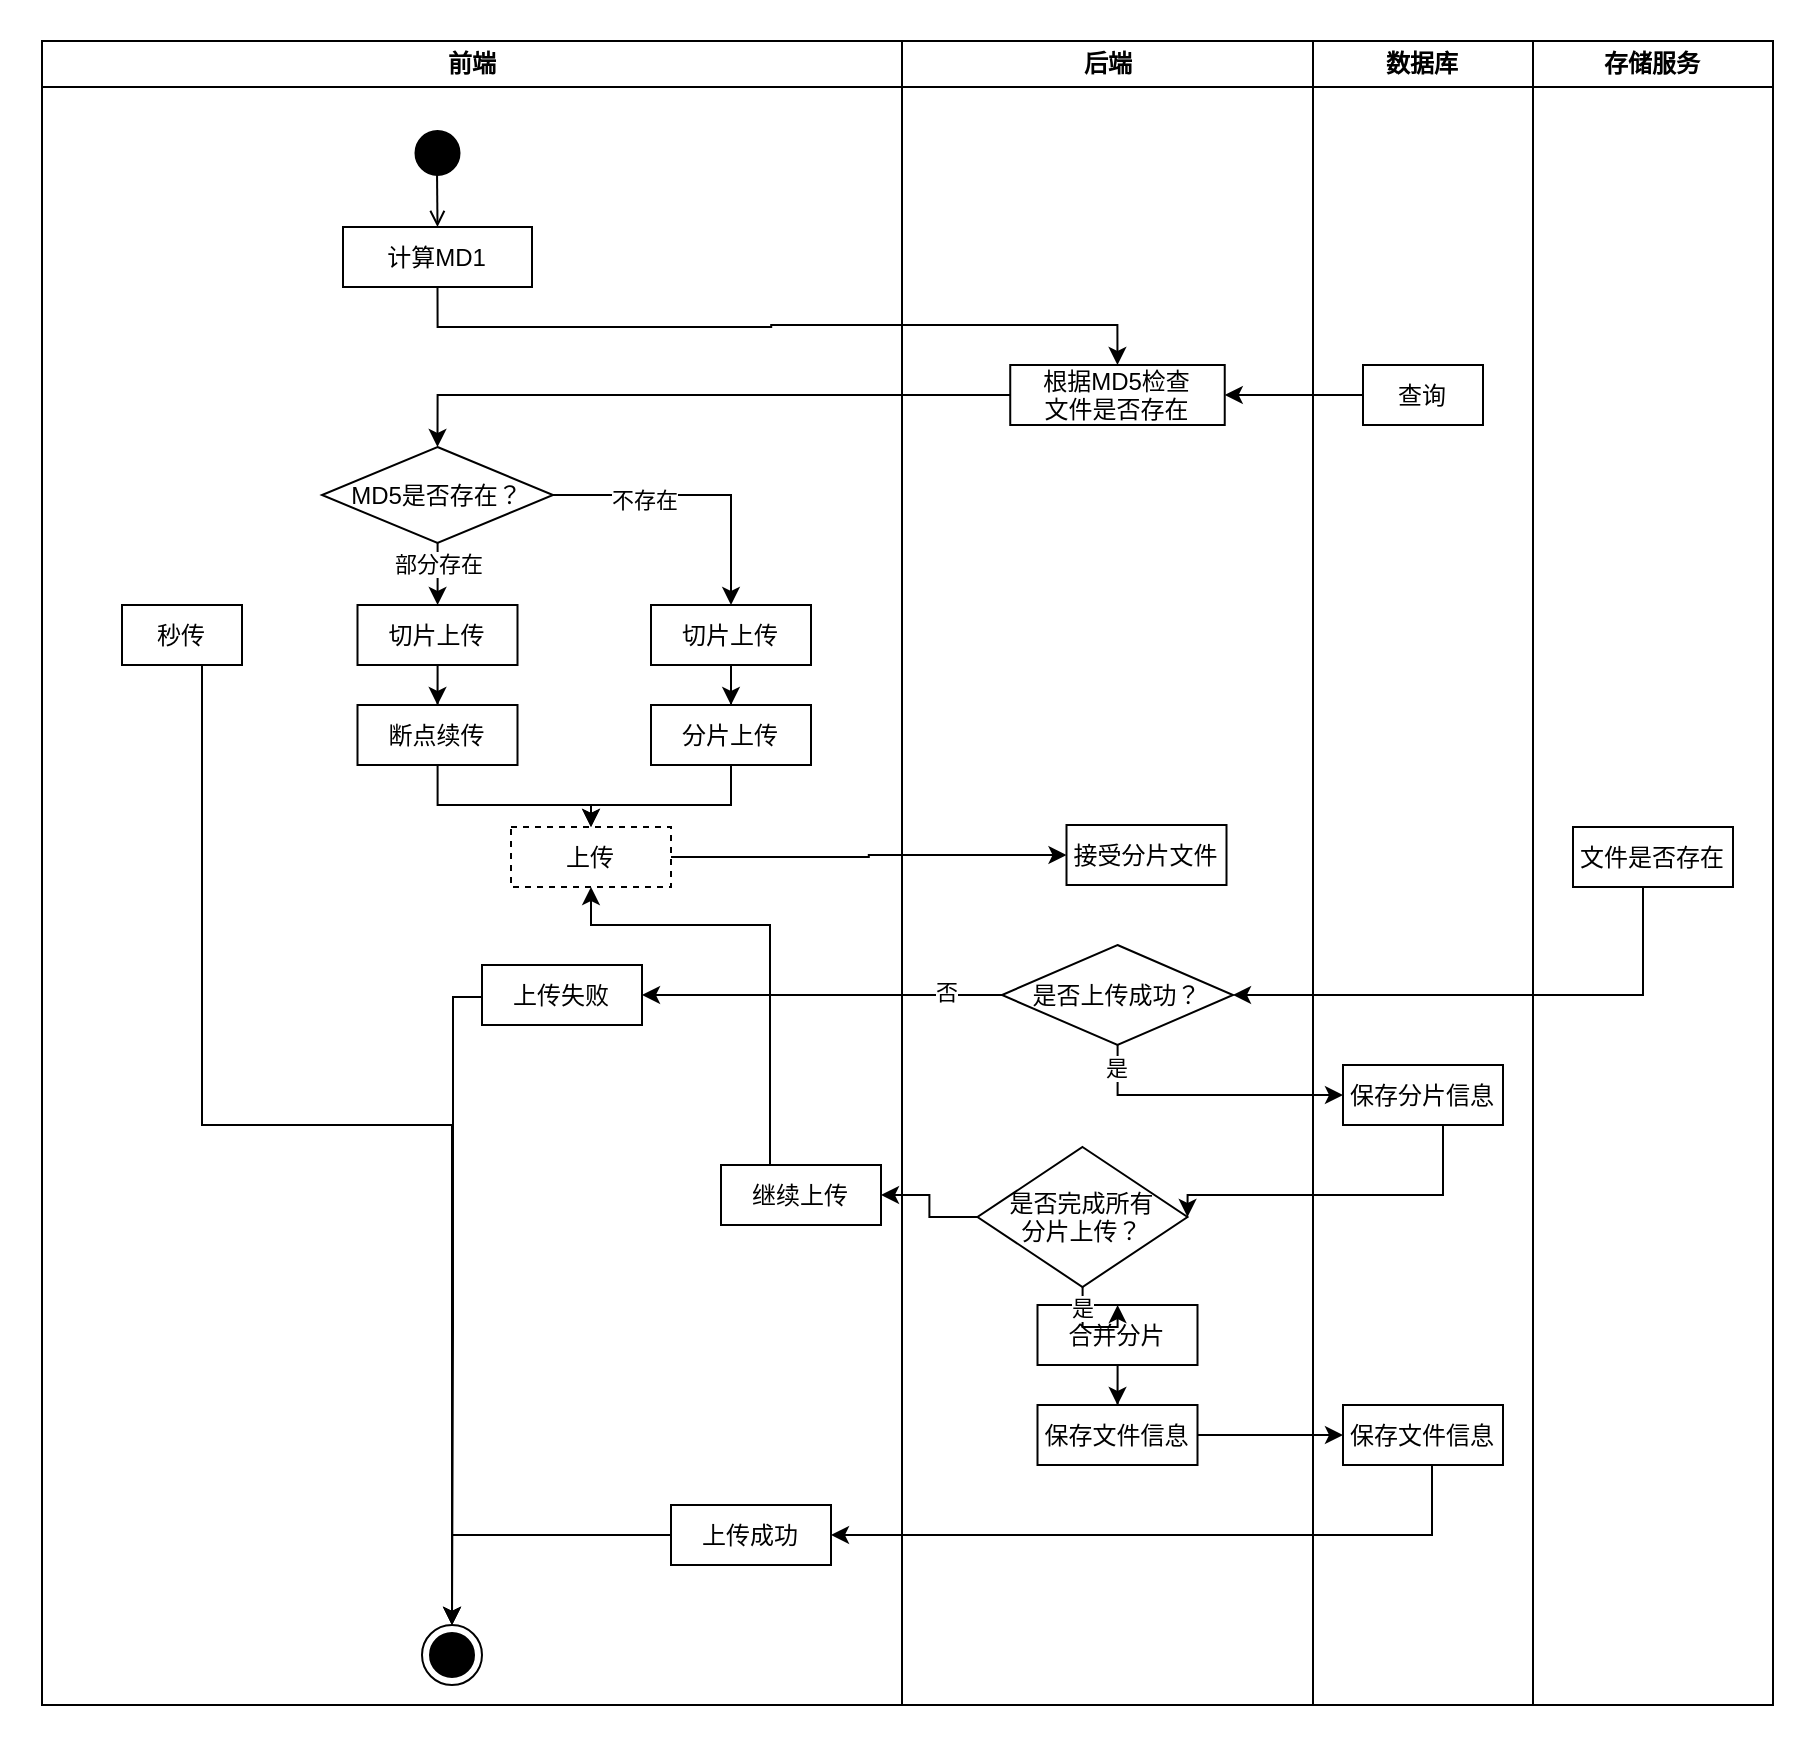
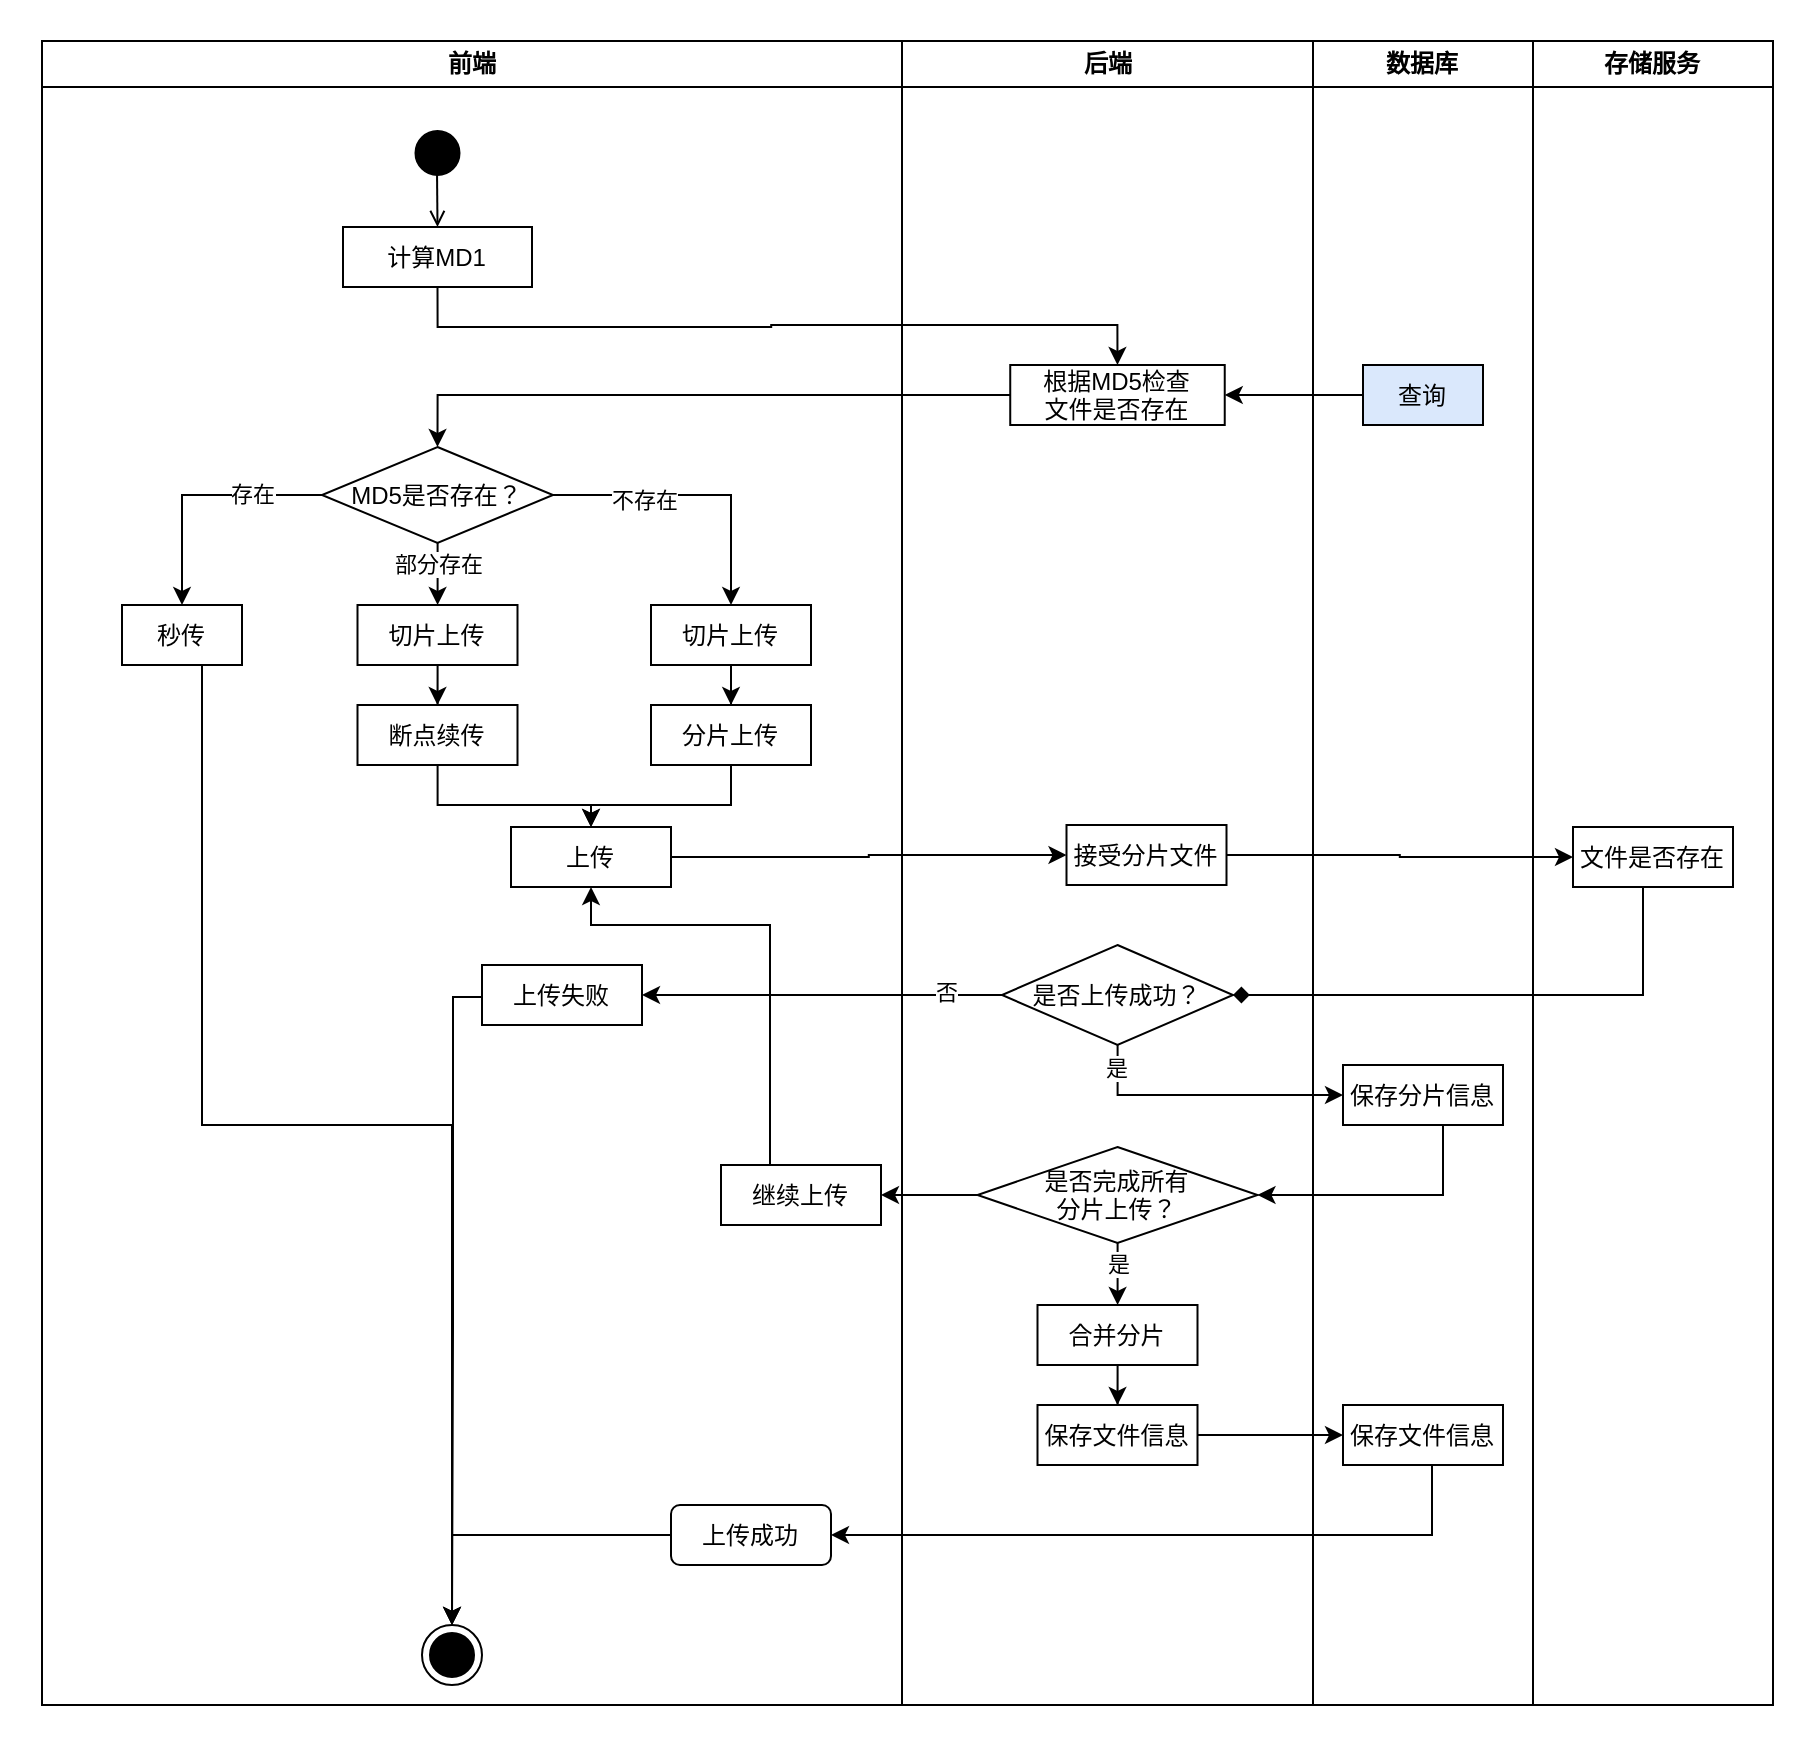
- <mxCell id="51" value="查询" style="strokeColor=default;fontColor=#000000;" vertex="1" parent="50"><mxGeometry x="25" y="162" width="60" height="30" as="geometry" /></mxCell>
+ <mxCell id="51" value="查询" style="strokeColor=default;fontColor=#000000;fillColor=#dae8fc;" vertex="1" parent="50"><mxGeometry x="25" y="162" width="60" height="30" as="geometry" /></mxCell>
+ <mxCell id="23" style="edgeStyle=orthogonalEdgeStyle;rounded=0;orthogonalLoop=1;jettySize=auto;html=1;entryX=0.5;entryY=0;entryDx=0;entryDy=0;" edge="1" parent="2" source="10" target="20"><mxGeometry relative="1" as="geometry" /></mxCell>
+ <mxCell id="24" value="存在" style="edgeLabel;html=1;align=center;verticalAlign=middle;resizable=0;points=[];" vertex="1" connectable="0" parent="23"><mxGeometry x="-0.433" y="-1" relative="1" as="geometry"><mxPoint as="offset" /></mxGeometry></mxCell>
- <mxCell id="26" value="上传" style="strokeColor=default;fontColor=#000000;dashed=1;" vertex="1" parent="2"><mxGeometry x="234.5" y="393" width="80" height="30" as="geometry" /></mxCell>
+ <mxCell id="26" value="上传" style="strokeColor=default;fontColor=#000000;" vertex="1" parent="2"><mxGeometry x="234.5" y="393" width="80" height="30" as="geometry" /></mxCell>
+ <mxCell id="57" style="edgeStyle=orthogonalEdgeStyle;rounded=0;orthogonalLoop=1;jettySize=auto;html=1;entryX=0;entryY=0.5;entryDx=0;entryDy=0;" edge="1" parent="1" source="27" target="56"><mxGeometry relative="1" as="geometry" /></mxCell>
- <mxCell id="48" style="edgeStyle=orthogonalEdgeStyle;rounded=0;orthogonalLoop=1;jettySize=auto;html=1;entryX=1;entryY=0.5;entryDx=0;entryDy=0;" edge="1" parent="1" source="56" target="35"><mxGeometry relative="1" as="geometry"><Array as="points"><mxPoint x="821" y="497" /></Array></mxGeometry></mxCell>
+ <mxCell id="48" style="edgeStyle=orthogonalEdgeStyle;rounded=0;orthogonalLoop=1;jettySize=auto;html=1;entryX=1;entryY=0.5;entryDx=0;entryDy=0;endArrow=diamond;" edge="1" parent="1" source="56" target="35"><mxGeometry relative="1" as="geometry"><Array as="points"><mxPoint x="821" y="497" /></Array></mxGeometry></mxCell>
- <mxCell id="36" value="是否完成所有&#10;分片上传？" style="rhombus;fillColor=#ffffff;strokeColor=default;fontColor=#000000;" vertex="1" parent="33"><mxGeometry x="37.75" y="553" width="105" height="70" as="geometry" /></mxCell>
+ <mxCell id="36" value="是否完成所有&#10;分片上传？" style="rhombus;fillColor=#ffffff;strokeColor=default;fontColor=#000000;" vertex="1" parent="33"><mxGeometry x="37.75" y="553" width="140" height="48" as="geometry" /></mxCell>
- <mxCell id="22" value="上传成功" style="strokeColor=default;fontColor=#000000;" vertex="1" parent="2"><mxGeometry x="314.5" y="732" width="80" height="30" as="geometry" /></mxCell>
+ <mxCell id="22" value="上传成功" style="strokeColor=default;fontColor=#000000;rounded=1;" vertex="1" parent="2"><mxGeometry x="314.5" y="732" width="80" height="30" as="geometry" /></mxCell>
